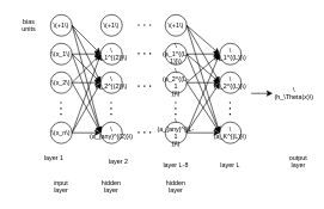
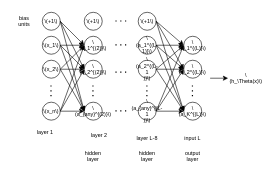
- <mxCell id="59" value="output layer" style="text;html=1;strokeColor=none;fillColor=none;align=center;verticalAlign=middle;whiteSpace=wrap;rounded=0;fontSize=9;" vertex="1" parent="1"><mxGeometry x="396" y="215" width="40" height="20" as="geometry" /></mxCell>
+ <mxCell id="59" value="output layer" style="text;html=1;strokeColor=none;fillColor=none;align=center;verticalAlign=middle;whiteSpace=wrap;rounded=0;fontSize=9;" vertex="1" parent="1"><mxGeometry x="301" y="250" width="40" height="20" as="geometry" /></mxCell>
- <mxCell id="55" value="layer L" style="text;html=1;strokeColor=none;fillColor=none;align=center;verticalAlign=middle;whiteSpace=wrap;rounded=0;fontSize=9;" vertex="1" parent="1"><mxGeometry x="301" y="220" width="40" height="20" as="geometry" /></mxCell>
+ <mxCell id="55" value="input L" style="text;html=1;strokeColor=none;fillColor=none;align=center;verticalAlign=middle;whiteSpace=wrap;rounded=0;fontSize=9;" vertex="1" parent="1"><mxGeometry x="301" y="220" width="40" height="20" as="geometry" /></mxCell>
- <mxCell id="56" value="input layer" style="text;html=1;strokeColor=none;fillColor=none;align=center;verticalAlign=middle;whiteSpace=wrap;rounded=0;fontSize=9;" vertex="1" parent="1"><mxGeometry x="65" y="250" width="40" height="20" as="geometry" /></mxCell>
